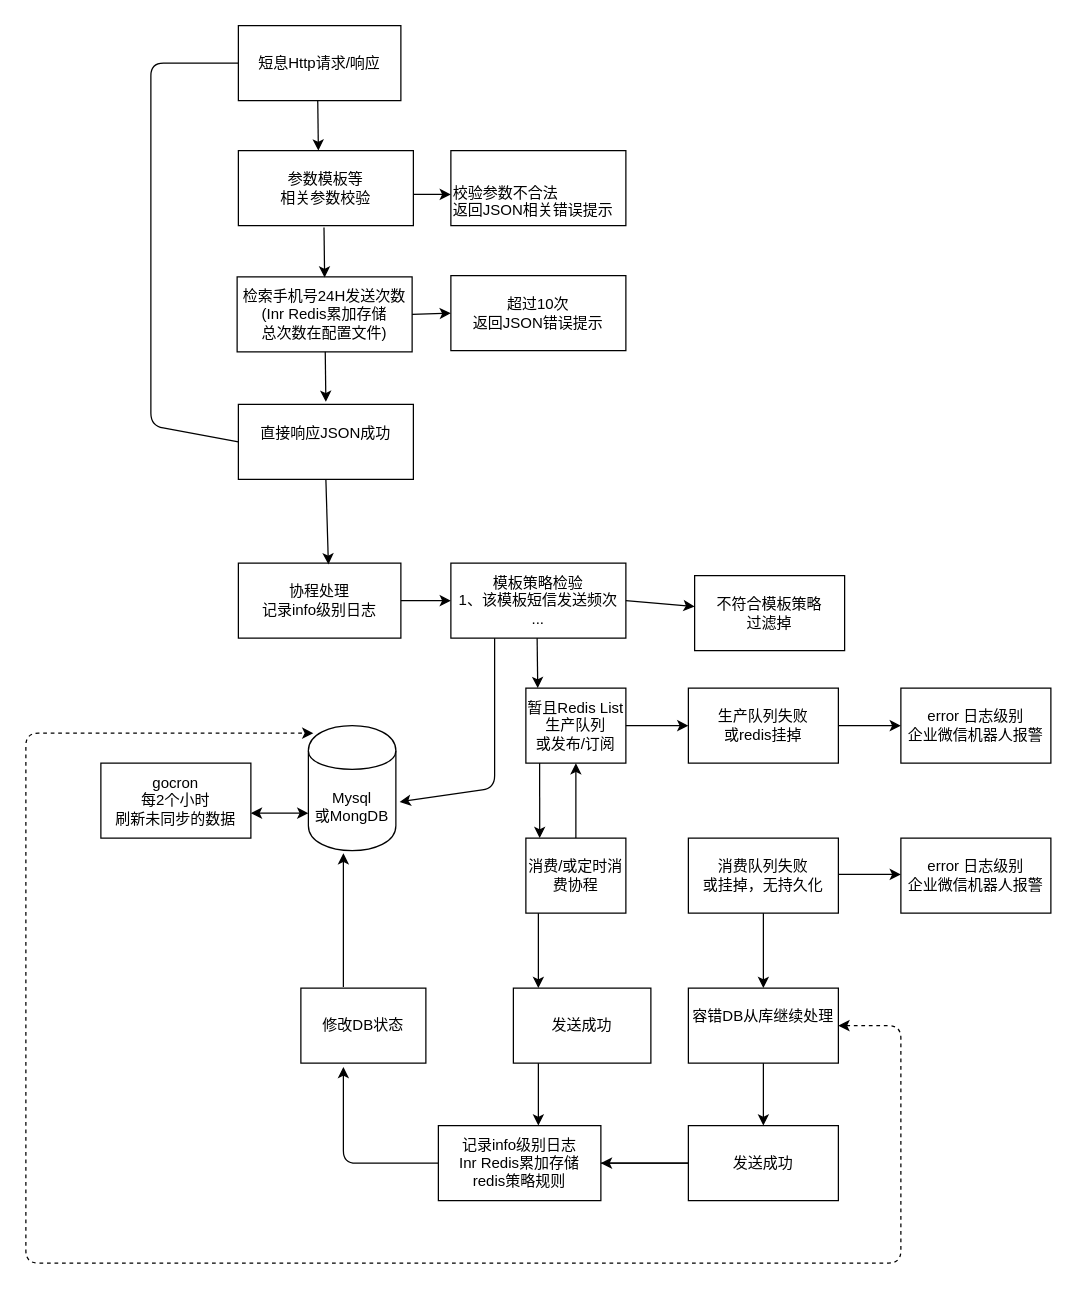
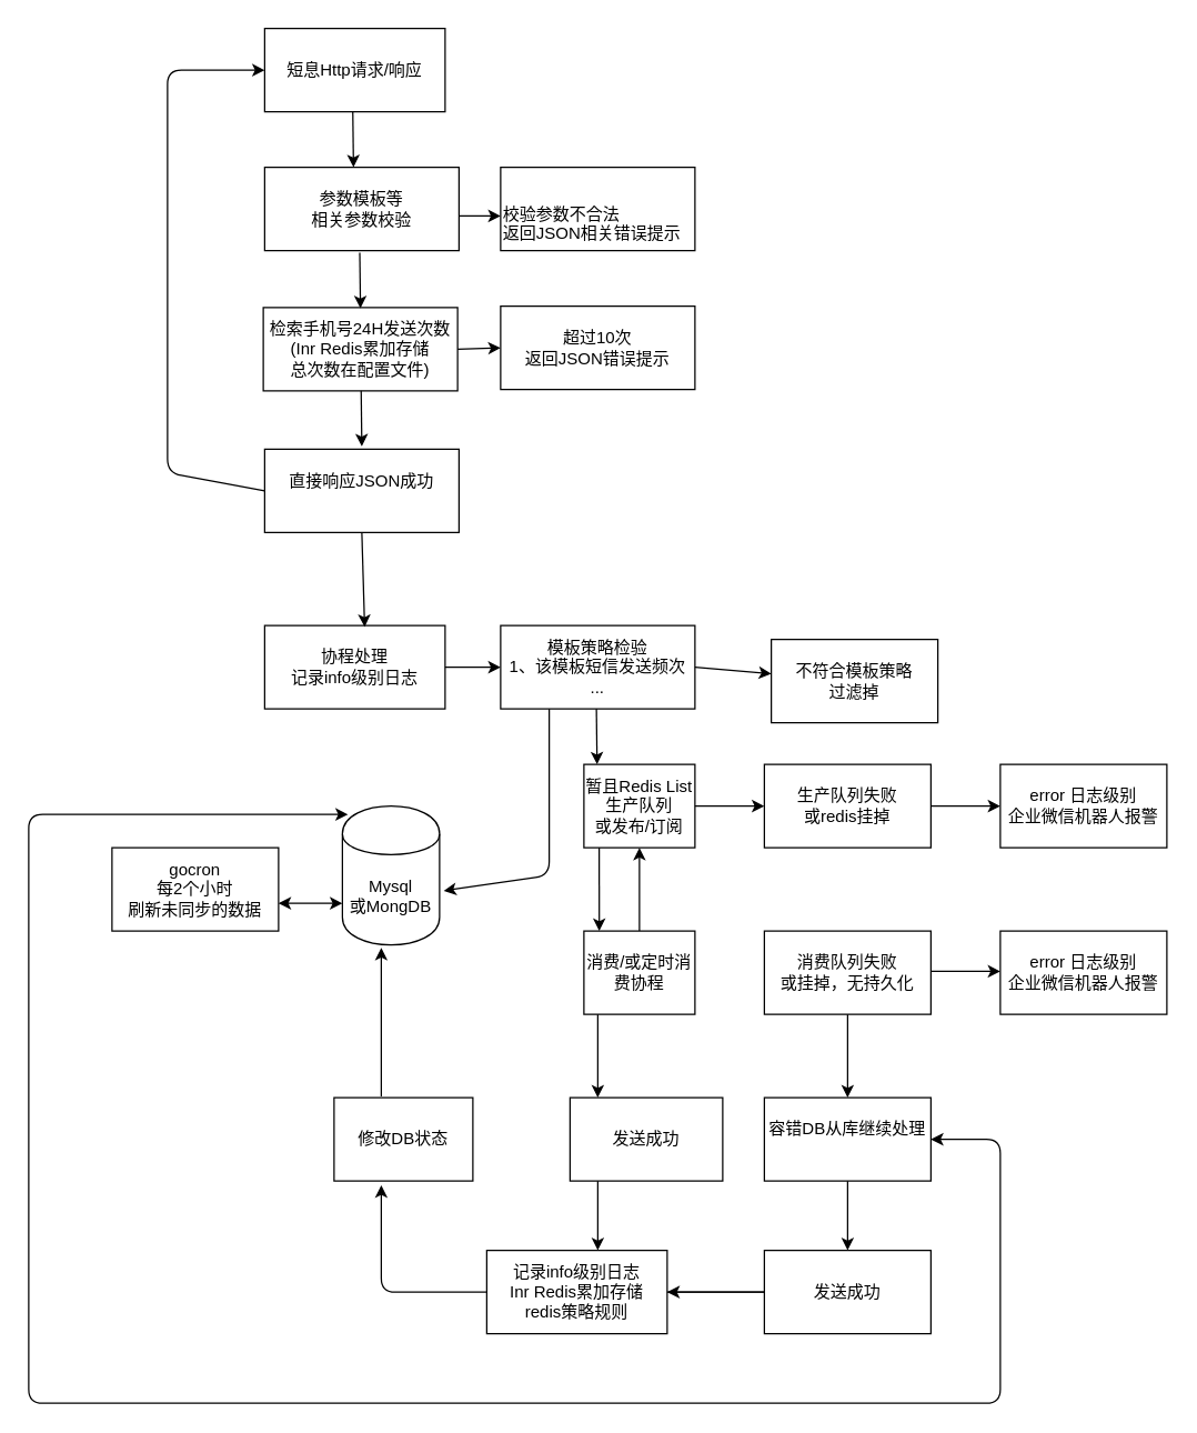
- <mxCell id="27" value="" style="endArrow=none;html=1;entryX=0;entryY=0.5;entryDx=0;entryDy=0;exitX=0;exitY=0.5;exitDx=0;exitDy=0;" parent="1" source="8" target="2" edge="1"><mxGeometry width="50" height="50" relative="1" as="geometry"><mxPoint x="175" y="500" as="sourcePoint" /><mxPoint x="130" y="20" as="targetPoint" /><Array as="points"><mxPoint x="120" y="340" /><mxPoint x="120" y="50" /></Array></mxGeometry></mxCell>
+ <mxCell id="27" value="" style="endArrow=classic;html=1;entryX=0;entryY=0.5;entryDx=0;entryDy=0;exitX=0;exitY=0.5;exitDx=0;exitDy=0;" parent="1" source="8" target="2" edge="1"><mxGeometry width="50" height="50" relative="1" as="geometry"><mxPoint x="175" y="500" as="sourcePoint" /><mxPoint x="130" y="20" as="targetPoint" /><Array as="points"><mxPoint x="120" y="340" /><mxPoint x="120" y="50" /></Array></mxGeometry></mxCell>
- <mxCell id="46" value="" style="endArrow=classic;startArrow=classic;html=1;entryX=0.057;entryY=0.06;entryDx=0;entryDy=0;entryPerimeter=0;exitX=1;exitY=0.5;exitDx=0;exitDy=0;dashed=1;" parent="1" source="39" target="19" edge="1"><mxGeometry width="50" height="50" relative="1" as="geometry"><mxPoint x="720" y="820" as="sourcePoint" /><mxPoint x="-120" y="580" as="targetPoint" /><Array as="points"><mxPoint x="720" y="820" /><mxPoint x="720" y="1010" /><mxPoint x="360" y="1010" /><mxPoint x="20" y="1010" /><mxPoint x="20" y="586" /></Array></mxGeometry></mxCell>
+ <mxCell id="46" value="" style="endArrow=classic;startArrow=classic;html=1;entryX=0.057;entryY=0.06;entryDx=0;entryDy=0;entryPerimeter=0;exitX=1;exitY=0.5;exitDx=0;exitDy=0;" parent="1" source="39" target="19" edge="1"><mxGeometry width="50" height="50" relative="1" as="geometry"><mxPoint x="720" y="820" as="sourcePoint" /><mxPoint x="-120" y="580" as="targetPoint" /><Array as="points"><mxPoint x="720" y="820" /><mxPoint x="720" y="1010" /><mxPoint x="360" y="1010" /><mxPoint x="20" y="1010" /><mxPoint x="20" y="586" /></Array></mxGeometry></mxCell>
